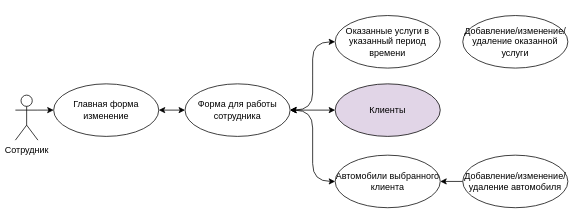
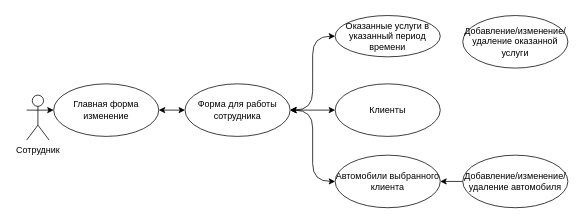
- <mxCell id="10" value="Оказанные услуги в указанный период времени" style="ellipse;whiteSpace=wrap;html=1;" parent="1" vertex="1"><mxGeometry x="446" y="20" width="140" height="70" as="geometry" /></mxCell>
+ <mxCell id="10" value="Оказанные услуги в указанный период времени" style="ellipse;whiteSpace=wrap;html=1;" parent="1" vertex="1"><mxGeometry x="446" y="20" width="140" height="55" as="geometry" /></mxCell>
- <mxCell id="15" value="Клиенты" style="ellipse;whiteSpace=wrap;html=1;fillColor=#e1d5e7;" vertex="1" parent="1"><mxGeometry x="446" y="111" width="140" height="70" as="geometry" /></mxCell>
+ <mxCell id="15" value="Клиенты" style="ellipse;whiteSpace=wrap;html=1;" vertex="1" parent="1"><mxGeometry x="446" y="111" width="140" height="70" as="geometry" /></mxCell>
- <mxCell id="3" value="Сотрудник" style="shape=umlActor;verticalLabelPosition=bottom;verticalAlign=top;html=1;" parent="1" vertex="1"><mxGeometry x="20" y="126" width="30" height="60" as="geometry" /></mxCell>
+ <mxCell id="3" value="Сотрудник" style="shape=umlActor;verticalLabelPosition=bottom;verticalAlign=top;html=1;" parent="1" vertex="1"><mxGeometry x="35" y="126" width="30" height="60" as="geometry" /></mxCell>
